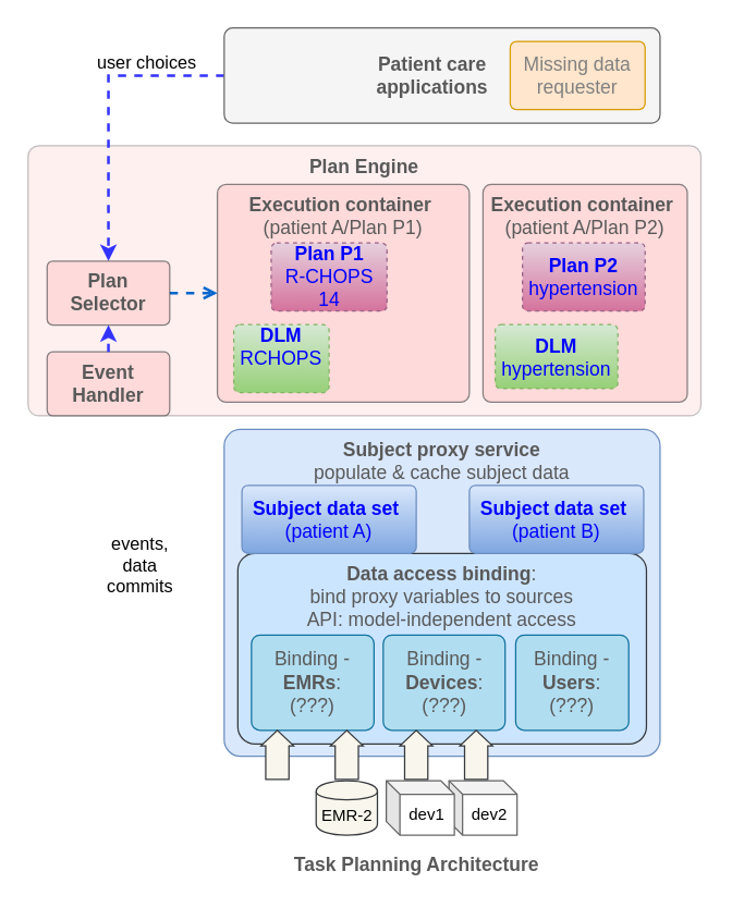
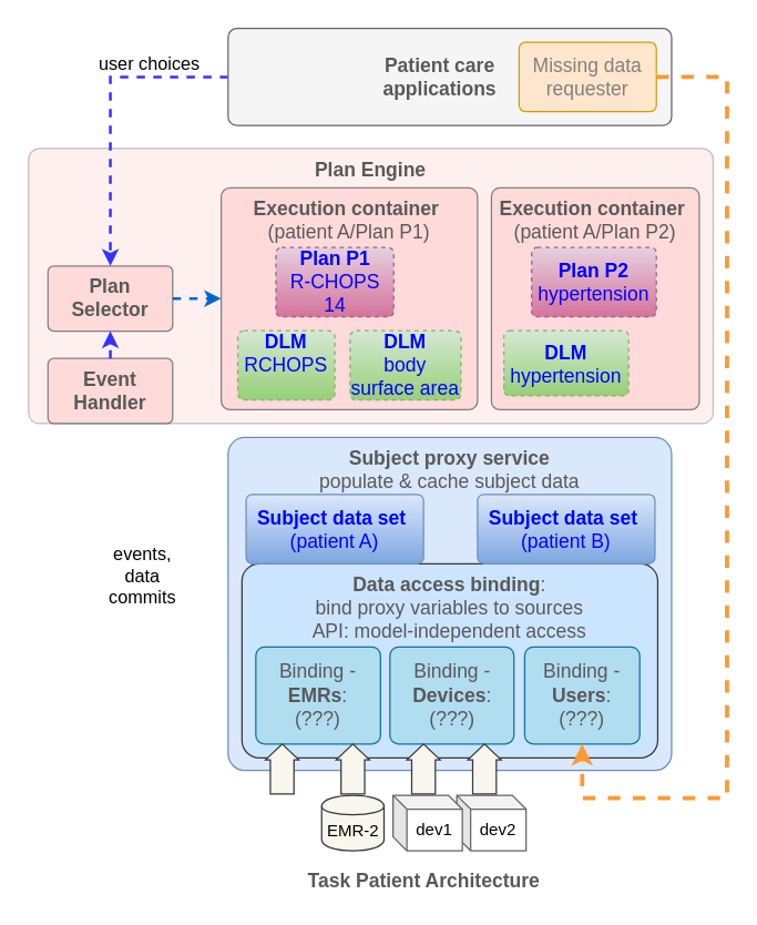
- <mxCell id="12" style="edgeStyle=orthogonalEdgeStyle;rounded=0;orthogonalLoop=1;jettySize=auto;html=1;exitX=1;exitY=0.5;exitDx=0;exitDy=0;entryX=0;entryY=0.5;entryDx=0;entryDy=0;dashed=1;strokeColor=#0066CC;strokeWidth=2;fontSize=12;fontColor=#666666;fontStyle=0;endArrow=open;" parent="1" source="13" target="4" edge="1"><mxGeometry relative="1" as="geometry" /></mxCell>
+ <mxCell id="12" style="edgeStyle=orthogonalEdgeStyle;rounded=0;orthogonalLoop=1;jettySize=auto;html=1;exitX=1;exitY=0.5;exitDx=0;exitDy=0;entryX=0;entryY=0.5;entryDx=0;entryDy=0;dashed=1;strokeColor=#0066CC;strokeWidth=2;fontSize=12;fontColor=#666666;fontStyle=0" parent="1" source="13" target="4" edge="1"><mxGeometry relative="1" as="geometry" /></mxCell>
+ <mxCell id="29" value="&lt;span style=&quot;font-size: 14px&quot;&gt;&lt;span&gt;&lt;b&gt;DLM &lt;/b&gt;&lt;br&gt;body surface area&lt;/span&gt;&lt;br&gt;&lt;/span&gt;" style="rounded=1;whiteSpace=wrap;html=1;strokeColor=#82b366;fillColor=#d5e8d4;fontSize=14;arcSize=9;gradientColor=#97d077;dashed=1;fontColor=#0000FF;fontStyle=0" vertex="1" parent="1"><mxGeometry x="252" y="238" width="80" height="50" as="geometry" /></mxCell>
+ <mxCell id="22" style="edgeStyle=orthogonalEdgeStyle;rounded=0;orthogonalLoop=1;jettySize=auto;html=1;exitX=1;exitY=0.5;exitDx=0;exitDy=0;entryX=0.5;entryY=1;entryDx=0;entryDy=0;dashed=1;strokeWidth=3;fontSize=12;fontColor=#666666;strokeColor=#FF9933;fontStyle=0" parent="1" source="23" target="9" edge="1"><mxGeometry relative="1" as="geometry"><Array as="points"><mxPoint x="524" y="55" /><mxPoint x="524" y="575" /><mxPoint x="420" y="575" /></Array></mxGeometry></mxCell>
- <mxCell id="27" value="Task Planning Architecture" style="text;html=1;align=center;verticalAlign=middle;resizable=0;points=[];autosize=1;fontSize=14;fontColor=#595959;fontStyle=1" parent="1" vertex="1"><mxGeometry x="205" y="625" width="200" height="20" as="geometry" /></mxCell>
+ <mxCell id="27" value="Task Patient Architecture" style="text;html=1;align=center;verticalAlign=middle;resizable=0;points=[];autosize=1;fontSize=14;fontColor=#595959;fontStyle=1" parent="1" vertex="1"><mxGeometry x="205" y="625" width="200" height="20" as="geometry" /></mxCell>
